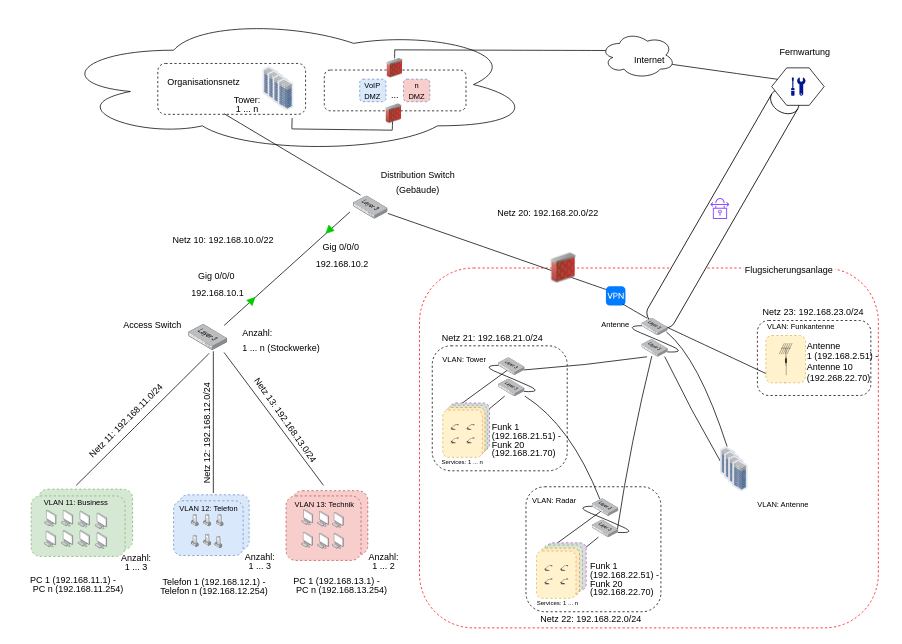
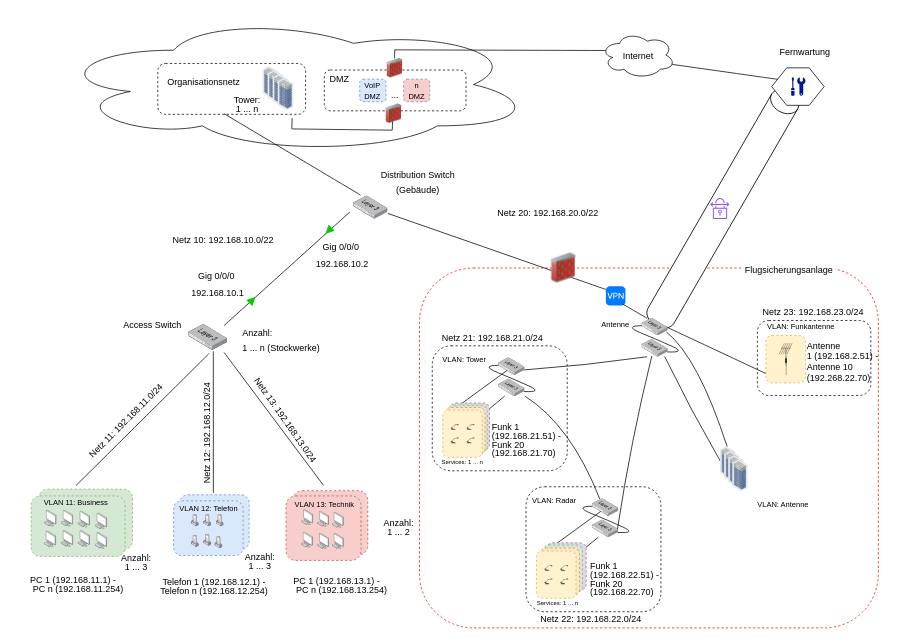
- <mxCell id="83" value="&lt;font style=&quot;font-size: 12px;&quot;&gt;Internet&lt;/font&gt;" style="text;strokeColor=none;fillColor=none;html=1;align=center;verticalAlign=middle;whiteSpace=wrap;rounded=0;fontSize=16;" parent="81" vertex="1"><mxGeometry x="39.755" y="24.375" width="49.51" height="23.25" as="geometry" /></mxCell>
+ <mxCell id="83" value="&lt;font style=&quot;font-size: 12px;&quot;&gt;Internet&lt;/font&gt;" style="text;strokeColor=none;fillColor=none;html=1;align=center;verticalAlign=middle;whiteSpace=wrap;rounded=0;fontSize=16;" parent="81" vertex="1"><mxGeometry x="24.755" y="19.375" width="49.51" height="23.25" as="geometry" /></mxCell>
+ <mxCell id="71" value="&lt;font style=&quot;font-size: 12px;&quot;&gt;DMZ&lt;/font&gt;" style="text;strokeColor=none;fillColor=none;html=1;align=center;verticalAlign=middle;whiteSpace=wrap;rounded=0;fontSize=16;" parent="69" vertex="1"><mxGeometry x="11.171" y="15.574" width="41.379" height="21.238" as="geometry" /></mxCell>
- <mxCell id="92" value="&lt;p style=&quot;line-height: 60%;&quot;&gt;&lt;font style=&quot;font-size: 12px;&quot;&gt;Anzahl: 1 ... 2&lt;/font&gt;&lt;/p&gt;" style="text;strokeColor=none;fillColor=none;html=1;align=center;verticalAlign=middle;whiteSpace=wrap;rounded=0;fontSize=16;" parent="1" vertex="1"><mxGeometry x="491" y="740.001" width="40.504" height="15.534" as="geometry" /></mxCell>
+ <mxCell id="92" value="&lt;p style=&quot;line-height: 60%;&quot;&gt;&lt;font style=&quot;font-size: 12px;&quot;&gt;Anzahl: 1 ... 2&lt;/font&gt;&lt;/p&gt;" style="text;strokeColor=none;fillColor=none;html=1;align=center;verticalAlign=middle;whiteSpace=wrap;rounded=0;fontSize=16;" parent="1" vertex="1"><mxGeometry x="511" y="695.001" width="40.504" height="15.534" as="geometry" /></mxCell>
